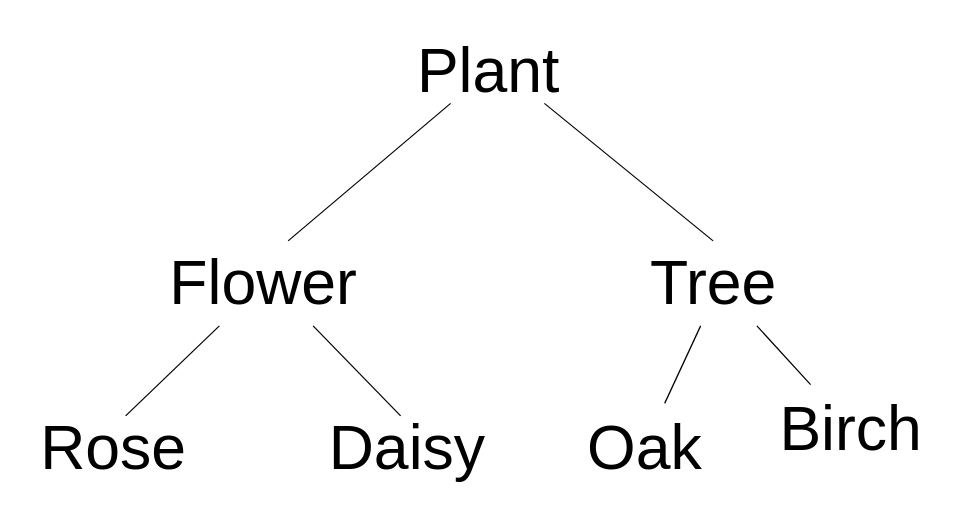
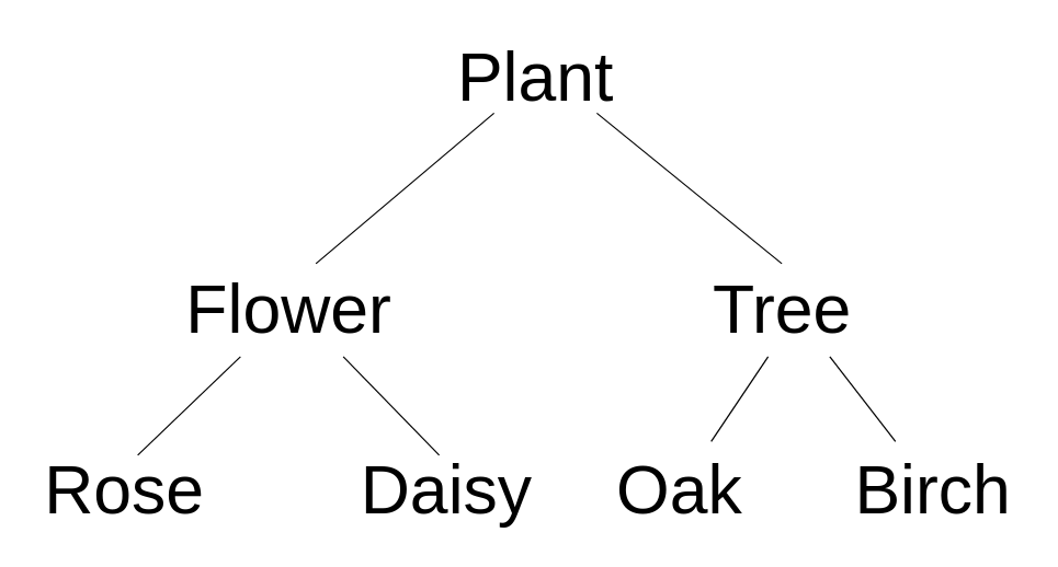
- <mxCell id="14" value="&lt;font style=&quot;font-size: 50px;&quot;&gt;Birch&lt;/font&gt;" style="text;html=1;align=center;verticalAlign=middle;resizable=0;points=[];autosize=1;strokeColor=none;fillColor=none;" vertex="1" parent="1"><mxGeometry x="610" y="307" width="140" height="70" as="geometry" /></mxCell>
+ <mxCell id="14" value="&lt;font style=&quot;font-size: 50px;&quot;&gt;Birch&lt;/font&gt;" style="text;html=1;align=center;verticalAlign=middle;resizable=0;points=[];autosize=1;strokeColor=none;fillColor=none;" vertex="1" parent="1"><mxGeometry x="610" y="322" width="140" height="70" as="geometry" /></mxCell>
- <mxCell id="12" value="&lt;font style=&quot;font-size: 50px;&quot;&gt;Oak&lt;/font&gt;" style="text;html=1;align=center;verticalAlign=middle;resizable=0;points=[];autosize=1;strokeColor=none;fillColor=none;" vertex="1" parent="1"><mxGeometry x="455" y="322" width="120" height="70" as="geometry" /></mxCell>
+ <mxCell id="12" value="&lt;font style=&quot;font-size: 50px;&quot;&gt;Oak&lt;/font&gt;" style="text;html=1;align=center;verticalAlign=middle;resizable=0;points=[];autosize=1;strokeColor=none;fillColor=none;" vertex="1" parent="1"><mxGeometry x="435" y="322" width="120" height="70" as="geometry" /></mxCell>
